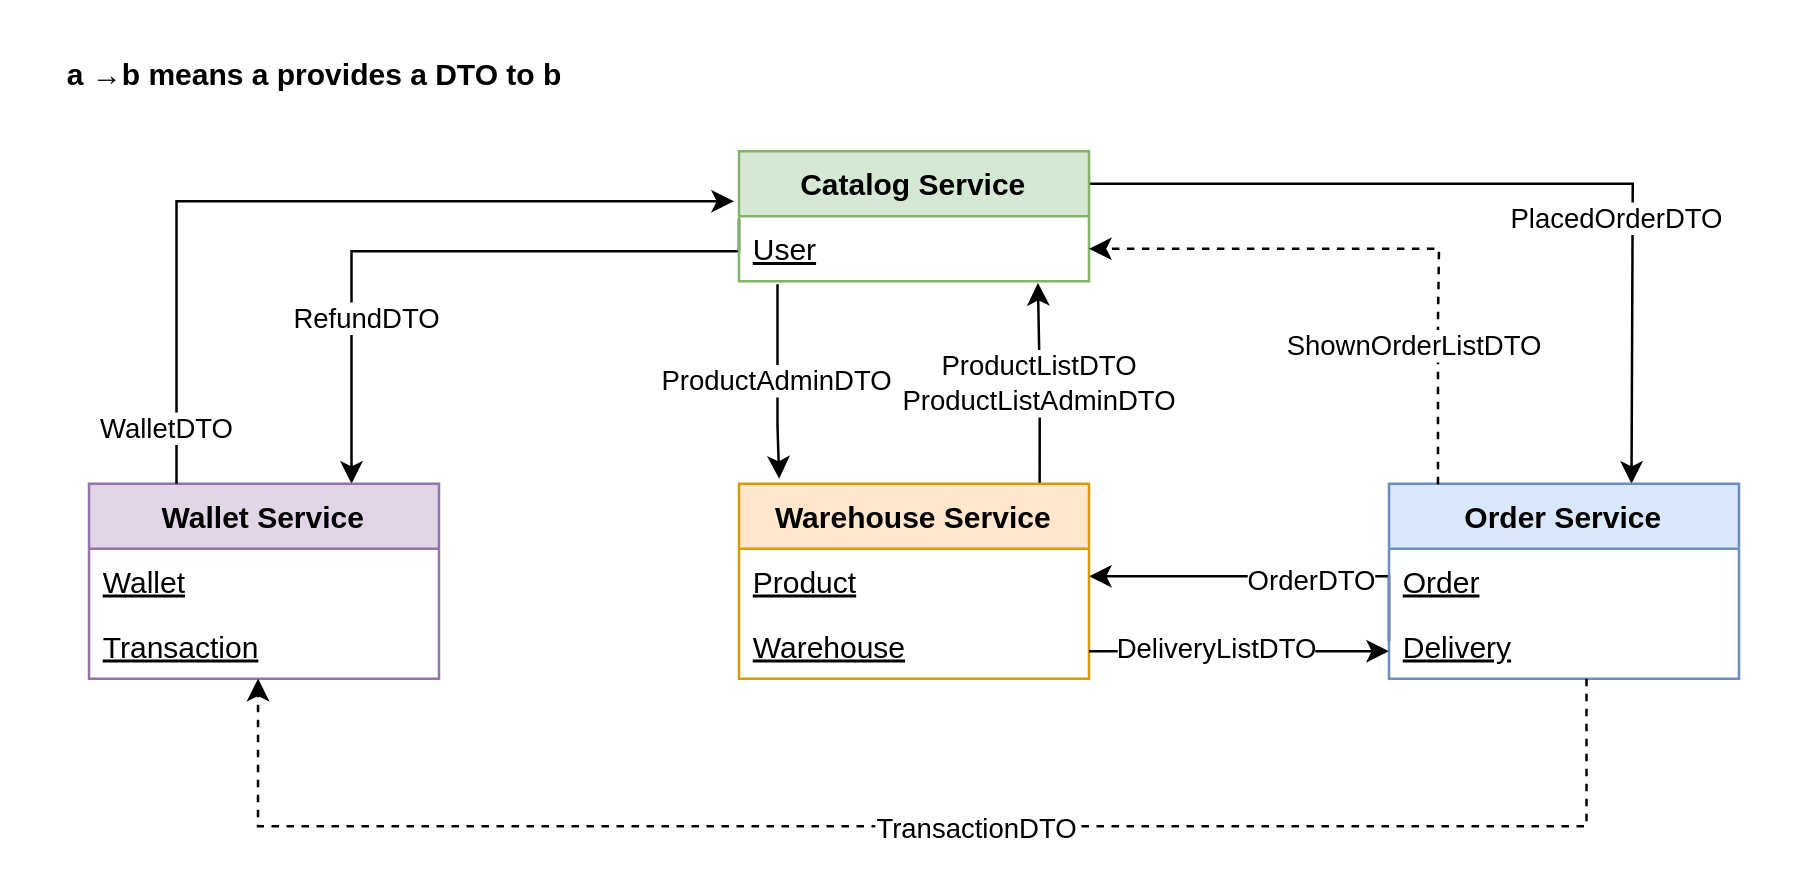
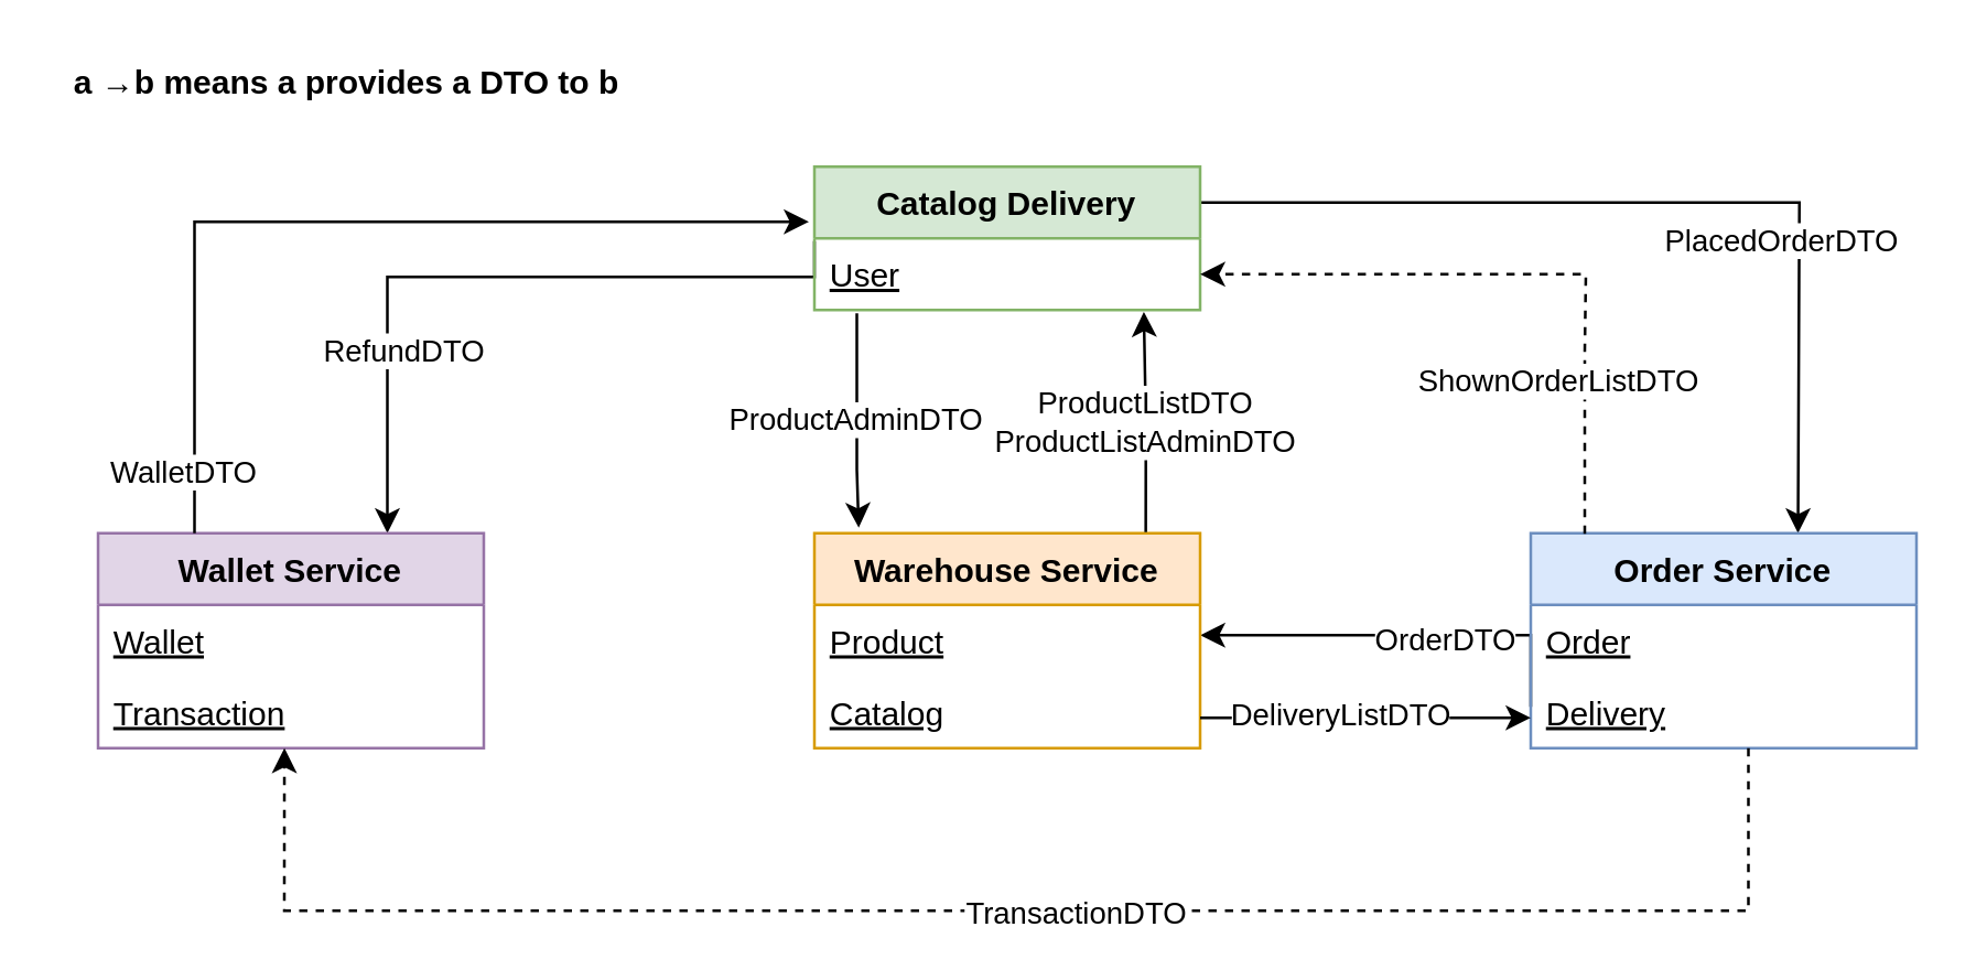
- <mxCell id="6" value="Catalog Service" style="swimlane;fontStyle=1;childLayout=stackLayout;horizontal=1;startSize=26;fillColor=#d5e8d4;horizontalStack=0;resizeParent=1;resizeParentMax=0;resizeLast=0;collapsible=1;marginBottom=0;strokeColor=#82b366;" parent="1" vertex="1"><mxGeometry x="295" y="60" width="140" height="52" as="geometry" /></mxCell>
+ <mxCell id="6" value="Catalog Delivery" style="swimlane;fontStyle=1;childLayout=stackLayout;horizontal=1;startSize=26;fillColor=#d5e8d4;horizontalStack=0;resizeParent=1;resizeParentMax=0;resizeLast=0;collapsible=1;marginBottom=0;strokeColor=#82b366;" parent="1" vertex="1"><mxGeometry x="295" y="60" width="140" height="52" as="geometry" /></mxCell>
- <mxCell id="18" value="Warehouse" style="text;strokeColor=none;fillColor=none;align=left;verticalAlign=top;spacingLeft=4;spacingRight=4;overflow=hidden;rotatable=0;points=[[0,0.5],[1,0.5]];portConstraint=eastwest;fontStyle=4" parent="16" vertex="1"><mxGeometry y="52" width="140" height="26" as="geometry" /></mxCell>
+ <mxCell id="18" value="Catalog" style="text;strokeColor=none;fillColor=none;align=left;verticalAlign=top;spacingLeft=4;spacingRight=4;overflow=hidden;rotatable=0;points=[[0,0.5],[1,0.5]];portConstraint=eastwest;fontStyle=4" parent="16" vertex="1"><mxGeometry y="52" width="140" height="26" as="geometry" /></mxCell>
